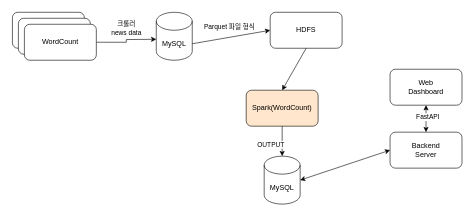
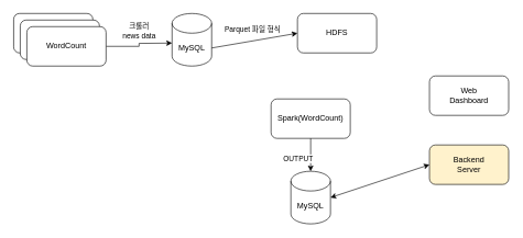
- <mxCell id="11" value="" style="endArrow=classic;html=1;rounded=0;exitX=0.5;exitY=1;exitDx=0;exitDy=0;entryX=0.5;entryY=0;entryDx=0;entryDy=0;" edge="1" parent="1" source="8" target="10"><mxGeometry width="50" height="50" relative="1" as="geometry"><mxPoint x="370" y="140" as="sourcePoint" /><mxPoint x="420" y="90" as="targetPoint" /></mxGeometry></mxCell>
- <mxCell id="10" value="Spark(WordCount)" style="rounded=1;whiteSpace=wrap;html=1;fillColor=#ffe6cc;" vertex="1" parent="1"><mxGeometry x="410" y="150" width="120" height="60" as="geometry" /></mxCell>
+ <mxCell id="10" value="Spark(WordCount)" style="rounded=1;whiteSpace=wrap;html=1;" vertex="1" parent="1"><mxGeometry x="410" y="150" width="120" height="60" as="geometry" /></mxCell>
- <mxCell id="18" value="" style="endArrow=classic;startArrow=classic;html=1;rounded=0;exitX=0.5;exitY=0;exitDx=0;exitDy=0;entryX=0.5;entryY=1;entryDx=0;entryDy=0;" edge="1" parent="1" source="16" target="15"><mxGeometry width="50" height="50" relative="1" as="geometry"><mxPoint x="670" y="190" as="sourcePoint" /><mxPoint x="720" y="140" as="targetPoint" /></mxGeometry></mxCell>
- <mxCell id="19" value="FastAPI" style="edgeLabel;html=1;align=center;verticalAlign=middle;resizable=0;points=[];" vertex="1" connectable="0" parent="18"><mxGeometry x="0.175" y="-2" relative="1" as="geometry"><mxPoint as="offset" /></mxGeometry></mxCell>
- <mxCell id="16" value="Backend&lt;div&gt;Server&lt;/div&gt;" style="rounded=1;whiteSpace=wrap;html=1;" vertex="1" parent="1"><mxGeometry x="650" y="220" width="120" height="60" as="geometry" /></mxCell>
+ <mxCell id="16" value="Backend&lt;div&gt;Server&lt;/div&gt;" style="rounded=1;whiteSpace=wrap;html=1;fillColor=#fff2cc;" vertex="1" parent="1"><mxGeometry x="650" y="220" width="120" height="60" as="geometry" /></mxCell>
